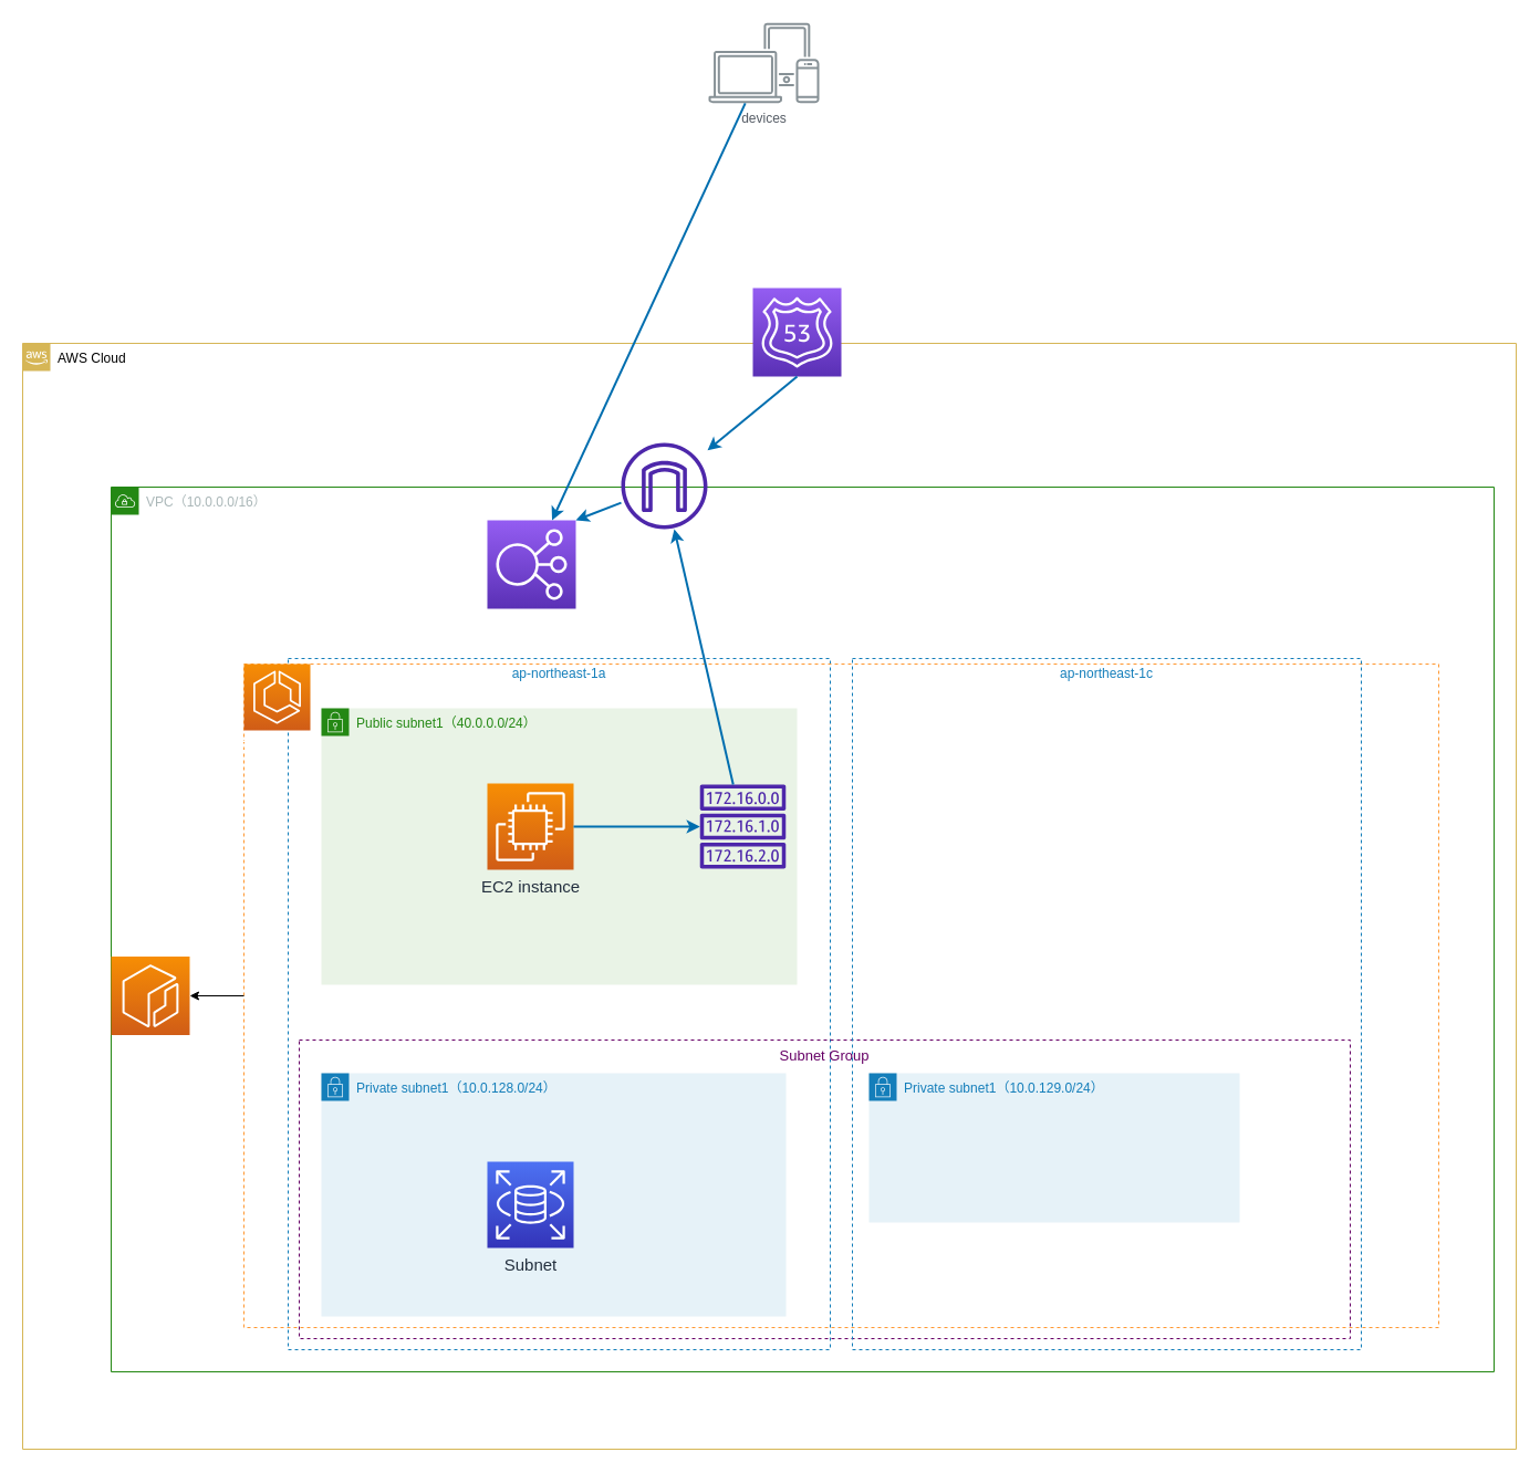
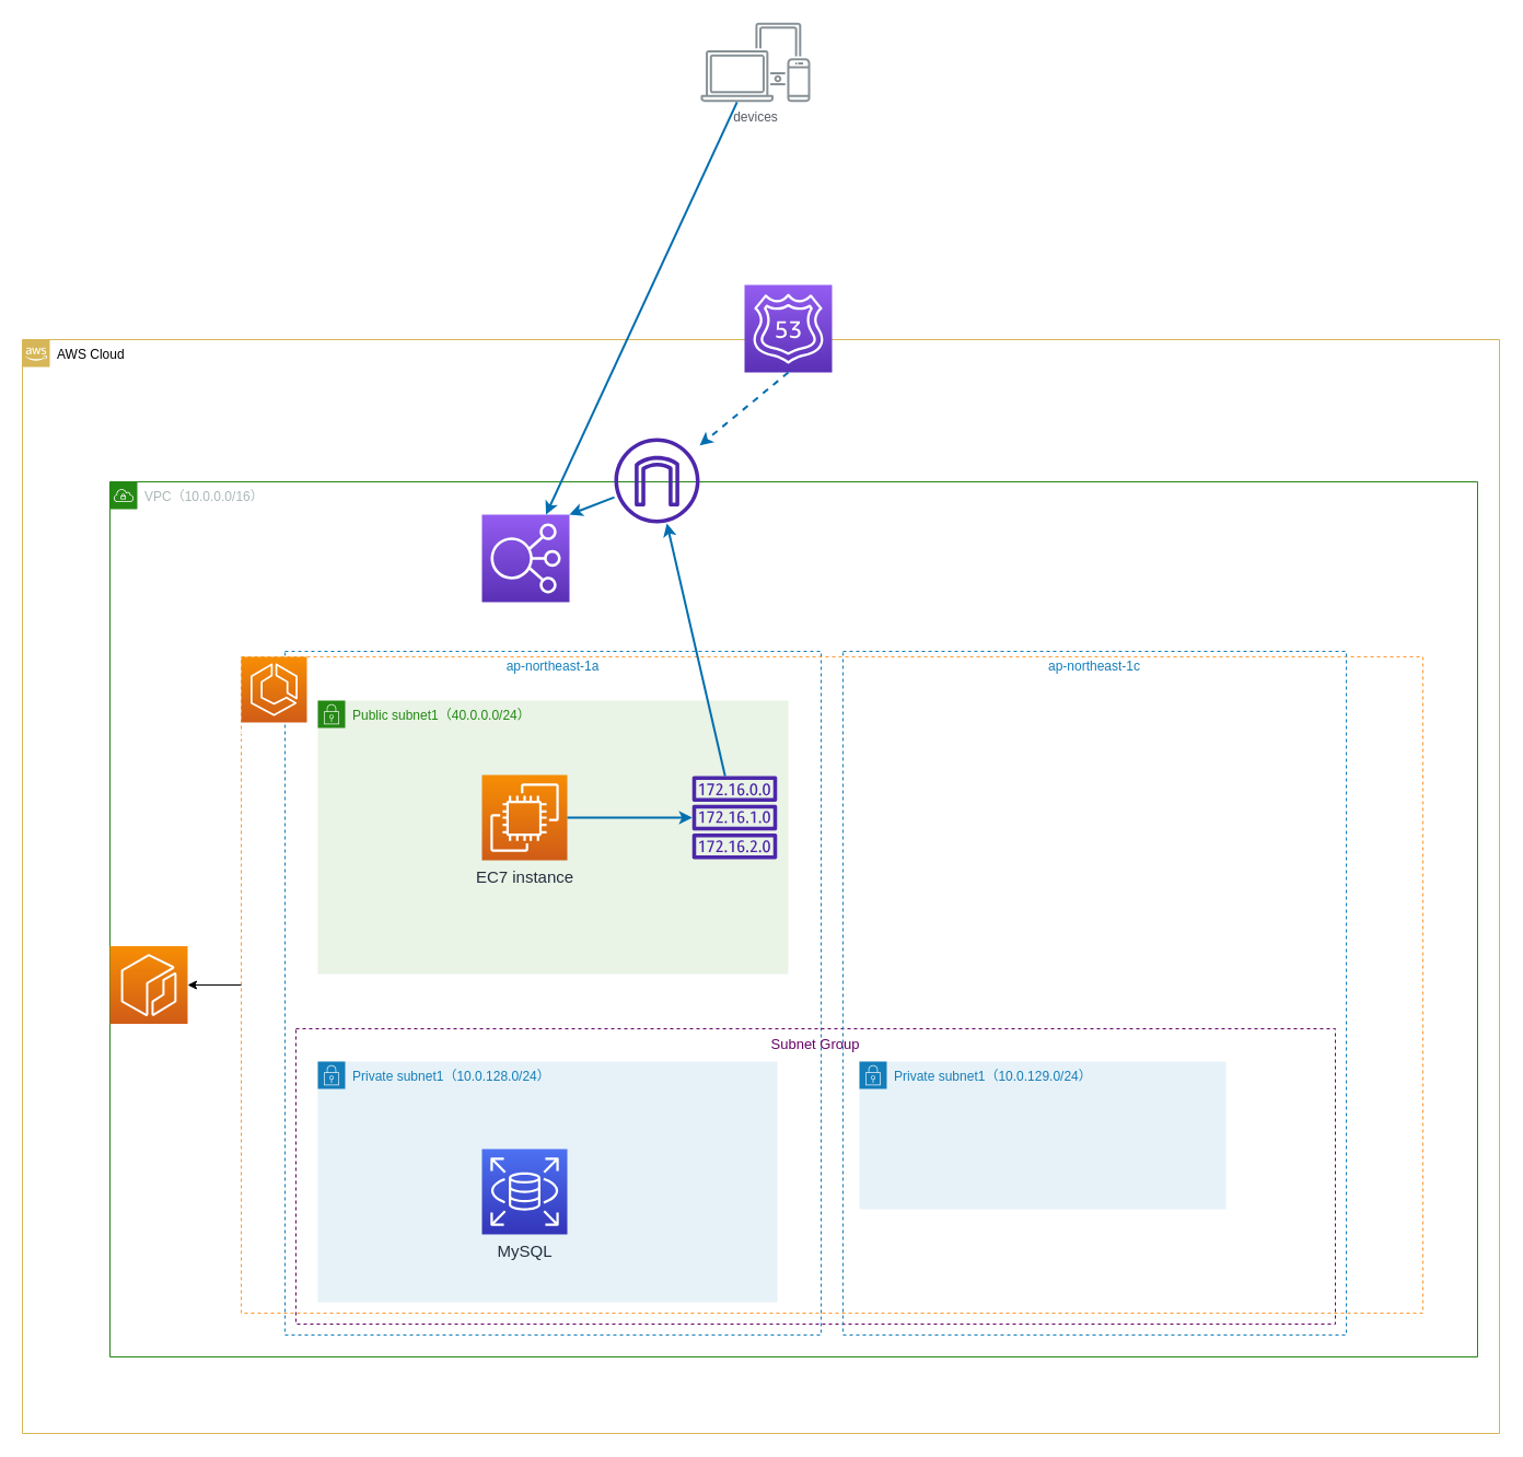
- <mxCell id="23" value="" style="endArrow=classic;html=1;fontSize=14;fontColor=#FFFFFF;fillColor=#1ba1e2;strokeColor=#006EAF;strokeWidth=2;exitX=0.5;exitY=1;exitDx=0;exitDy=0;exitPerimeter=0;" parent="1" source="21" target="3" edge="1"><mxGeometry width="50" height="50" relative="1" as="geometry"><mxPoint x="859.997" y="365.431" as="sourcePoint" /><mxPoint x="964.23" y="512.56" as="targetPoint" /></mxGeometry></mxCell>
+ <mxCell id="23" value="" style="endArrow=classic;html=1;fontSize=14;fontColor=#FFFFFF;fillColor=#1ba1e2;strokeColor=#006EAF;strokeWidth=2;exitX=0.5;exitY=1;exitDx=0;exitDy=0;exitPerimeter=0;dashed=1;" parent="1" source="21" target="3" edge="1"><mxGeometry width="50" height="50" relative="1" as="geometry"><mxPoint x="859.997" y="365.431" as="sourcePoint" /><mxPoint x="964.23" y="512.56" as="targetPoint" /></mxGeometry></mxCell>
- <mxCell id="12" value="&lt;font style=&quot;font-size: 15px;&quot;&gt;EC2 instance&lt;/font&gt;" style="sketch=0;points=[[0,0,0],[0.25,0,0],[0.5,0,0],[0.75,0,0],[1,0,0],[0,1,0],[0.25,1,0],[0.5,1,0],[0.75,1,0],[1,1,0],[0,0.25,0],[0,0.5,0],[0,0.75,0],[1,0.25,0],[1,0.5,0],[1,0.75,0]];outlineConnect=0;fontColor=#232F3E;gradientColor=#F78E04;gradientDirection=north;fillColor=#D05C17;strokeColor=#ffffff;dashed=0;verticalLabelPosition=bottom;verticalAlign=top;align=center;html=1;fontSize=12;fontStyle=0;aspect=fixed;shape=mxgraph.aws4.resourceIcon;resIcon=mxgraph.aws4.ec2;" parent="4" vertex="1"><mxGeometry x="420" y="398" width="78" height="78" as="geometry" /></mxCell>
+ <mxCell id="12" value="&lt;font style=&quot;font-size: 15px;&quot;&gt;EC7 instance&lt;/font&gt;" style="sketch=0;points=[[0,0,0],[0.25,0,0],[0.5,0,0],[0.75,0,0],[1,0,0],[0,1,0],[0.25,1,0],[0.5,1,0],[0.75,1,0],[1,1,0],[0,0.25,0],[0,0.5,0],[0,0.75,0],[1,0.25,0],[1,0.5,0],[1,0.75,0]];outlineConnect=0;fontColor=#232F3E;gradientColor=#F78E04;gradientDirection=north;fillColor=#D05C17;strokeColor=#ffffff;dashed=0;verticalLabelPosition=bottom;verticalAlign=top;align=center;html=1;fontSize=12;fontStyle=0;aspect=fixed;shape=mxgraph.aws4.resourceIcon;resIcon=mxgraph.aws4.ec2;" parent="4" vertex="1"><mxGeometry x="420" y="398" width="78" height="78" as="geometry" /></mxCell>
- <mxCell id="11" value="&lt;font style=&quot;font-size: 15px;&quot;&gt;Subnet&lt;/font&gt;" style="sketch=0;points=[[0,0,0],[0.25,0,0],[0.5,0,0],[0.75,0,0],[1,0,0],[0,1,0],[0.25,1,0],[0.5,1,0],[0.75,1,0],[1,1,0],[0,0.25,0],[0,0.5,0],[0,0.75,0],[1,0.25,0],[1,0.5,0],[1,0.75,0]];outlineConnect=0;fontColor=#232F3E;gradientColor=#4D72F3;gradientDirection=north;fillColor=#3334B9;strokeColor=#ffffff;dashed=0;verticalLabelPosition=bottom;verticalAlign=top;align=center;html=1;fontSize=12;fontStyle=0;aspect=fixed;shape=mxgraph.aws4.resourceIcon;resIcon=mxgraph.aws4.rds;" parent="4" vertex="1"><mxGeometry x="420" y="740" width="78" height="78" as="geometry" /></mxCell>
+ <mxCell id="11" value="&lt;font style=&quot;font-size: 15px;&quot;&gt;MySQL&lt;/font&gt;" style="sketch=0;points=[[0,0,0],[0.25,0,0],[0.5,0,0],[0.75,0,0],[1,0,0],[0,1,0],[0.25,1,0],[0.5,1,0],[0.75,1,0],[1,1,0],[0,0.25,0],[0,0.5,0],[0,0.75,0],[1,0.25,0],[1,0.5,0],[1,0.75,0]];outlineConnect=0;fontColor=#232F3E;gradientColor=#4D72F3;gradientDirection=north;fillColor=#3334B9;strokeColor=#ffffff;dashed=0;verticalLabelPosition=bottom;verticalAlign=top;align=center;html=1;fontSize=12;fontStyle=0;aspect=fixed;shape=mxgraph.aws4.resourceIcon;resIcon=mxgraph.aws4.rds;" parent="4" vertex="1"><mxGeometry x="420" y="740" width="78" height="78" as="geometry" /></mxCell>
